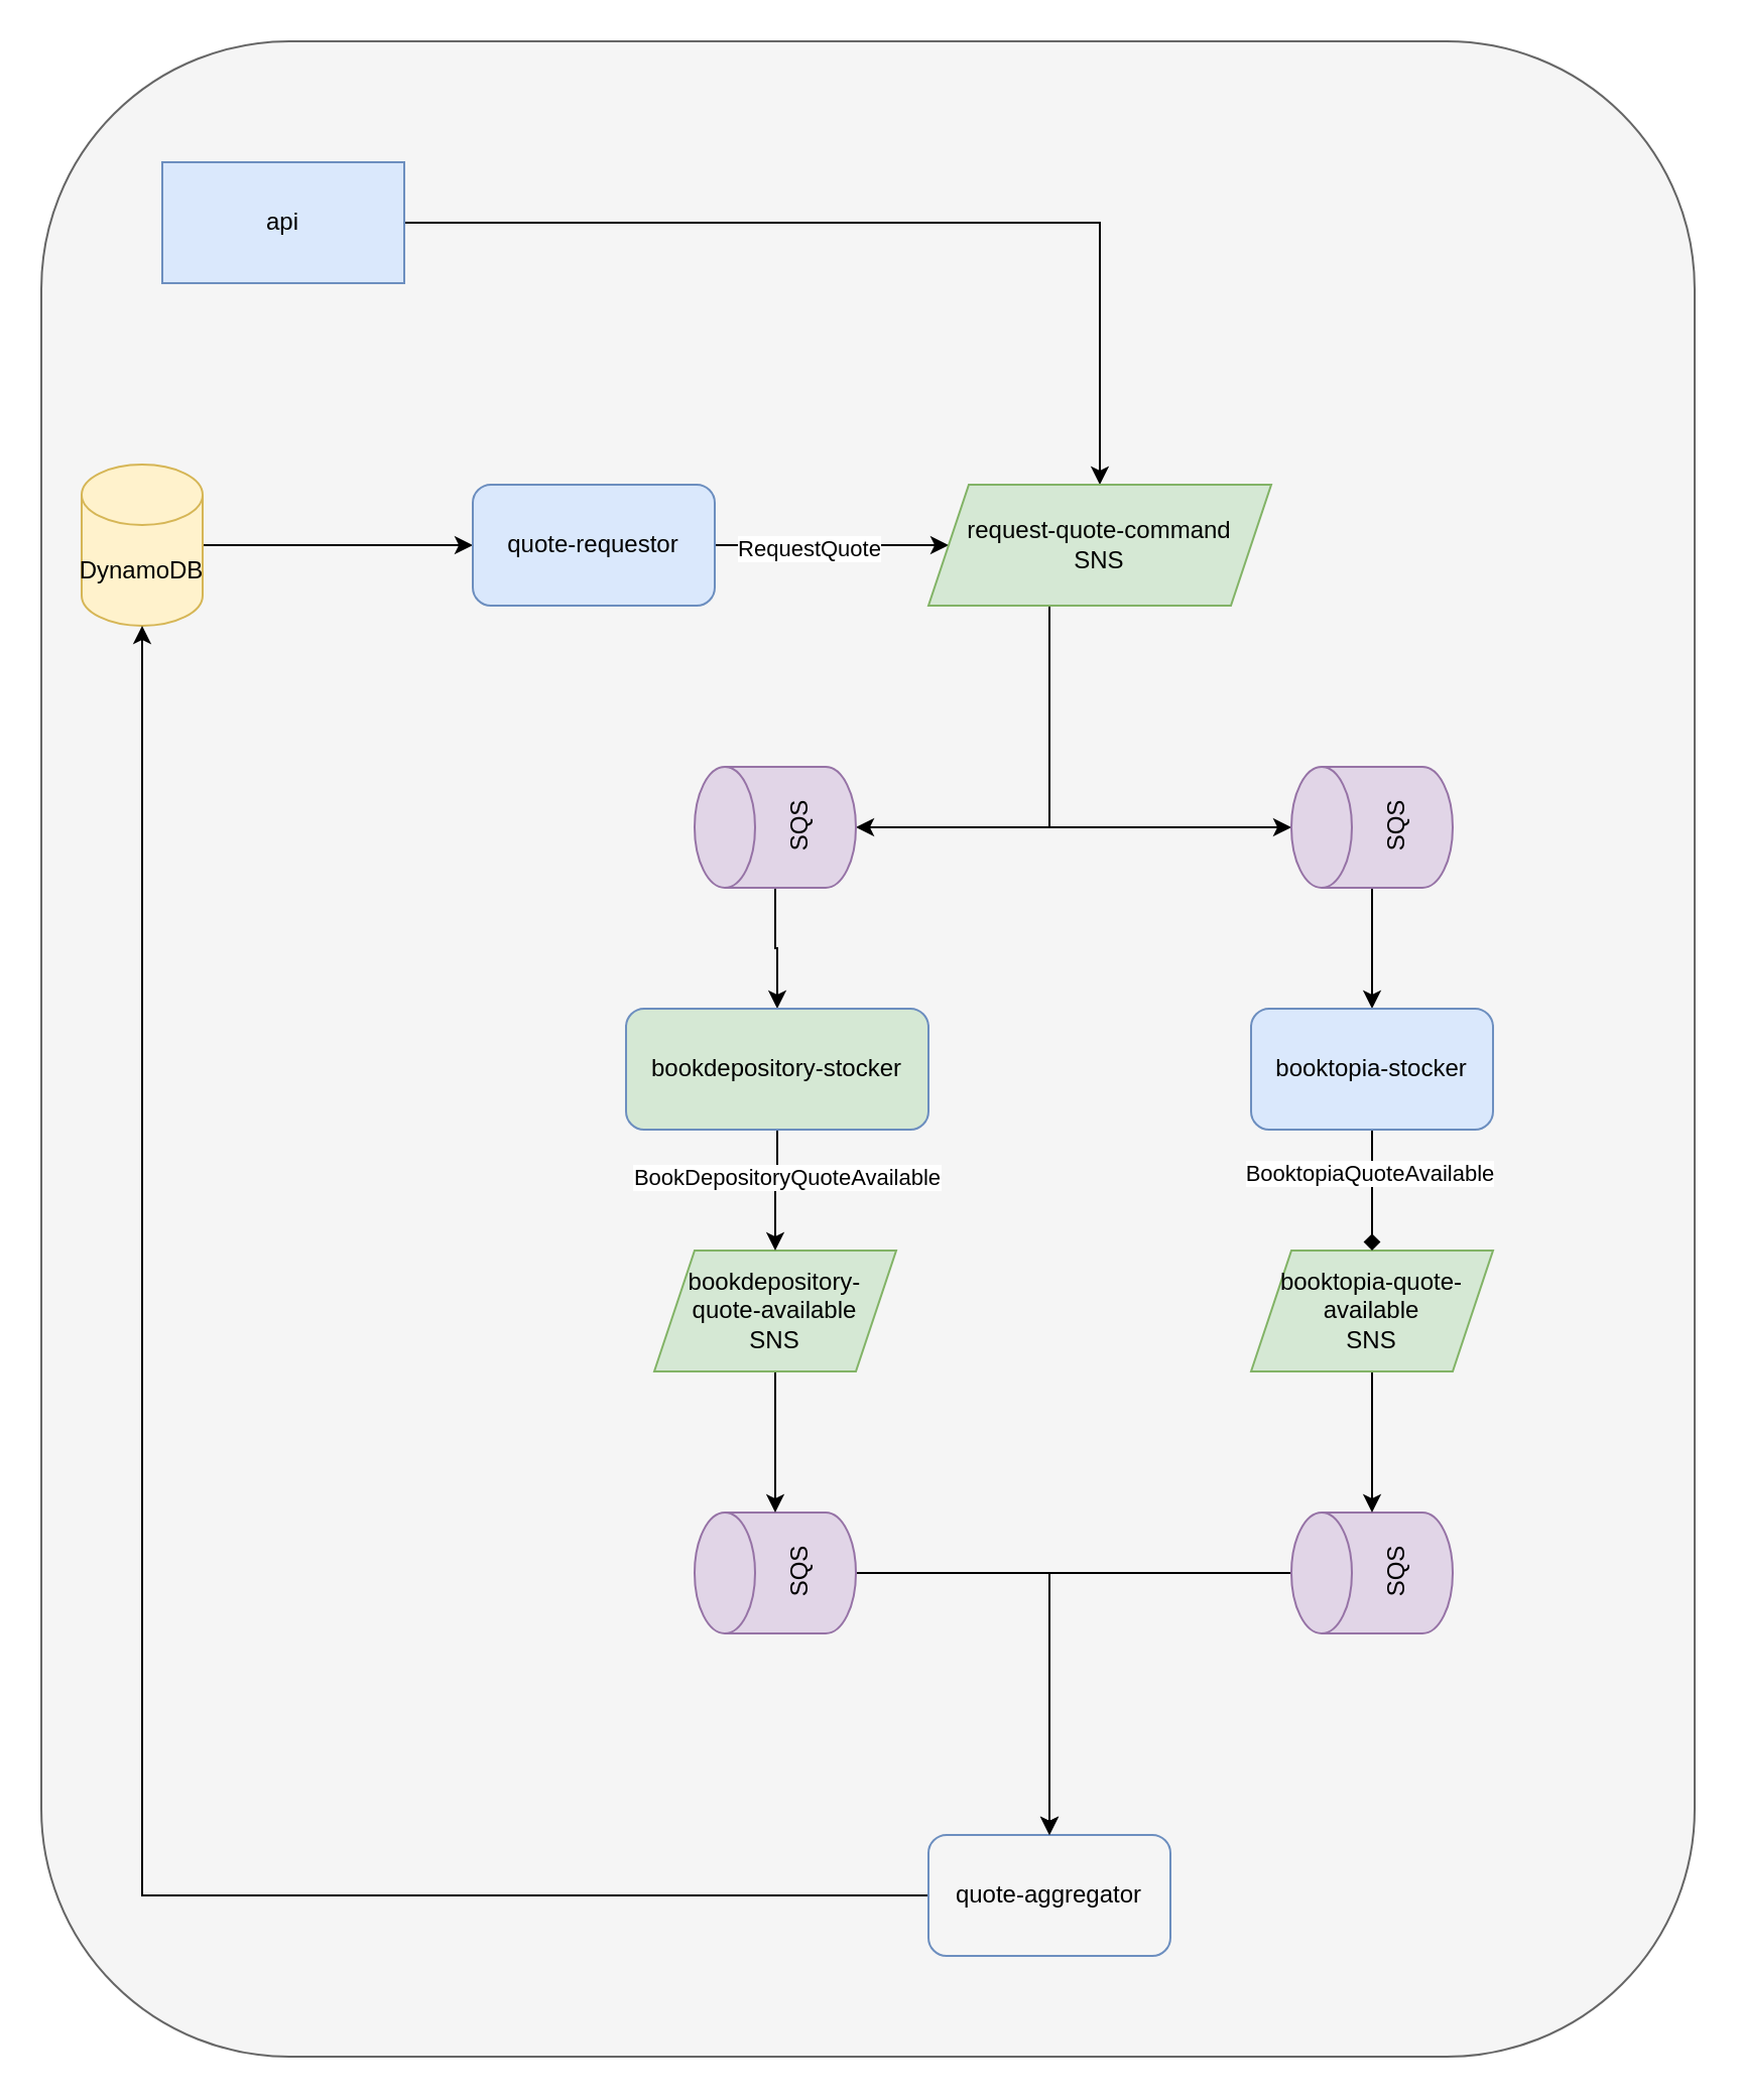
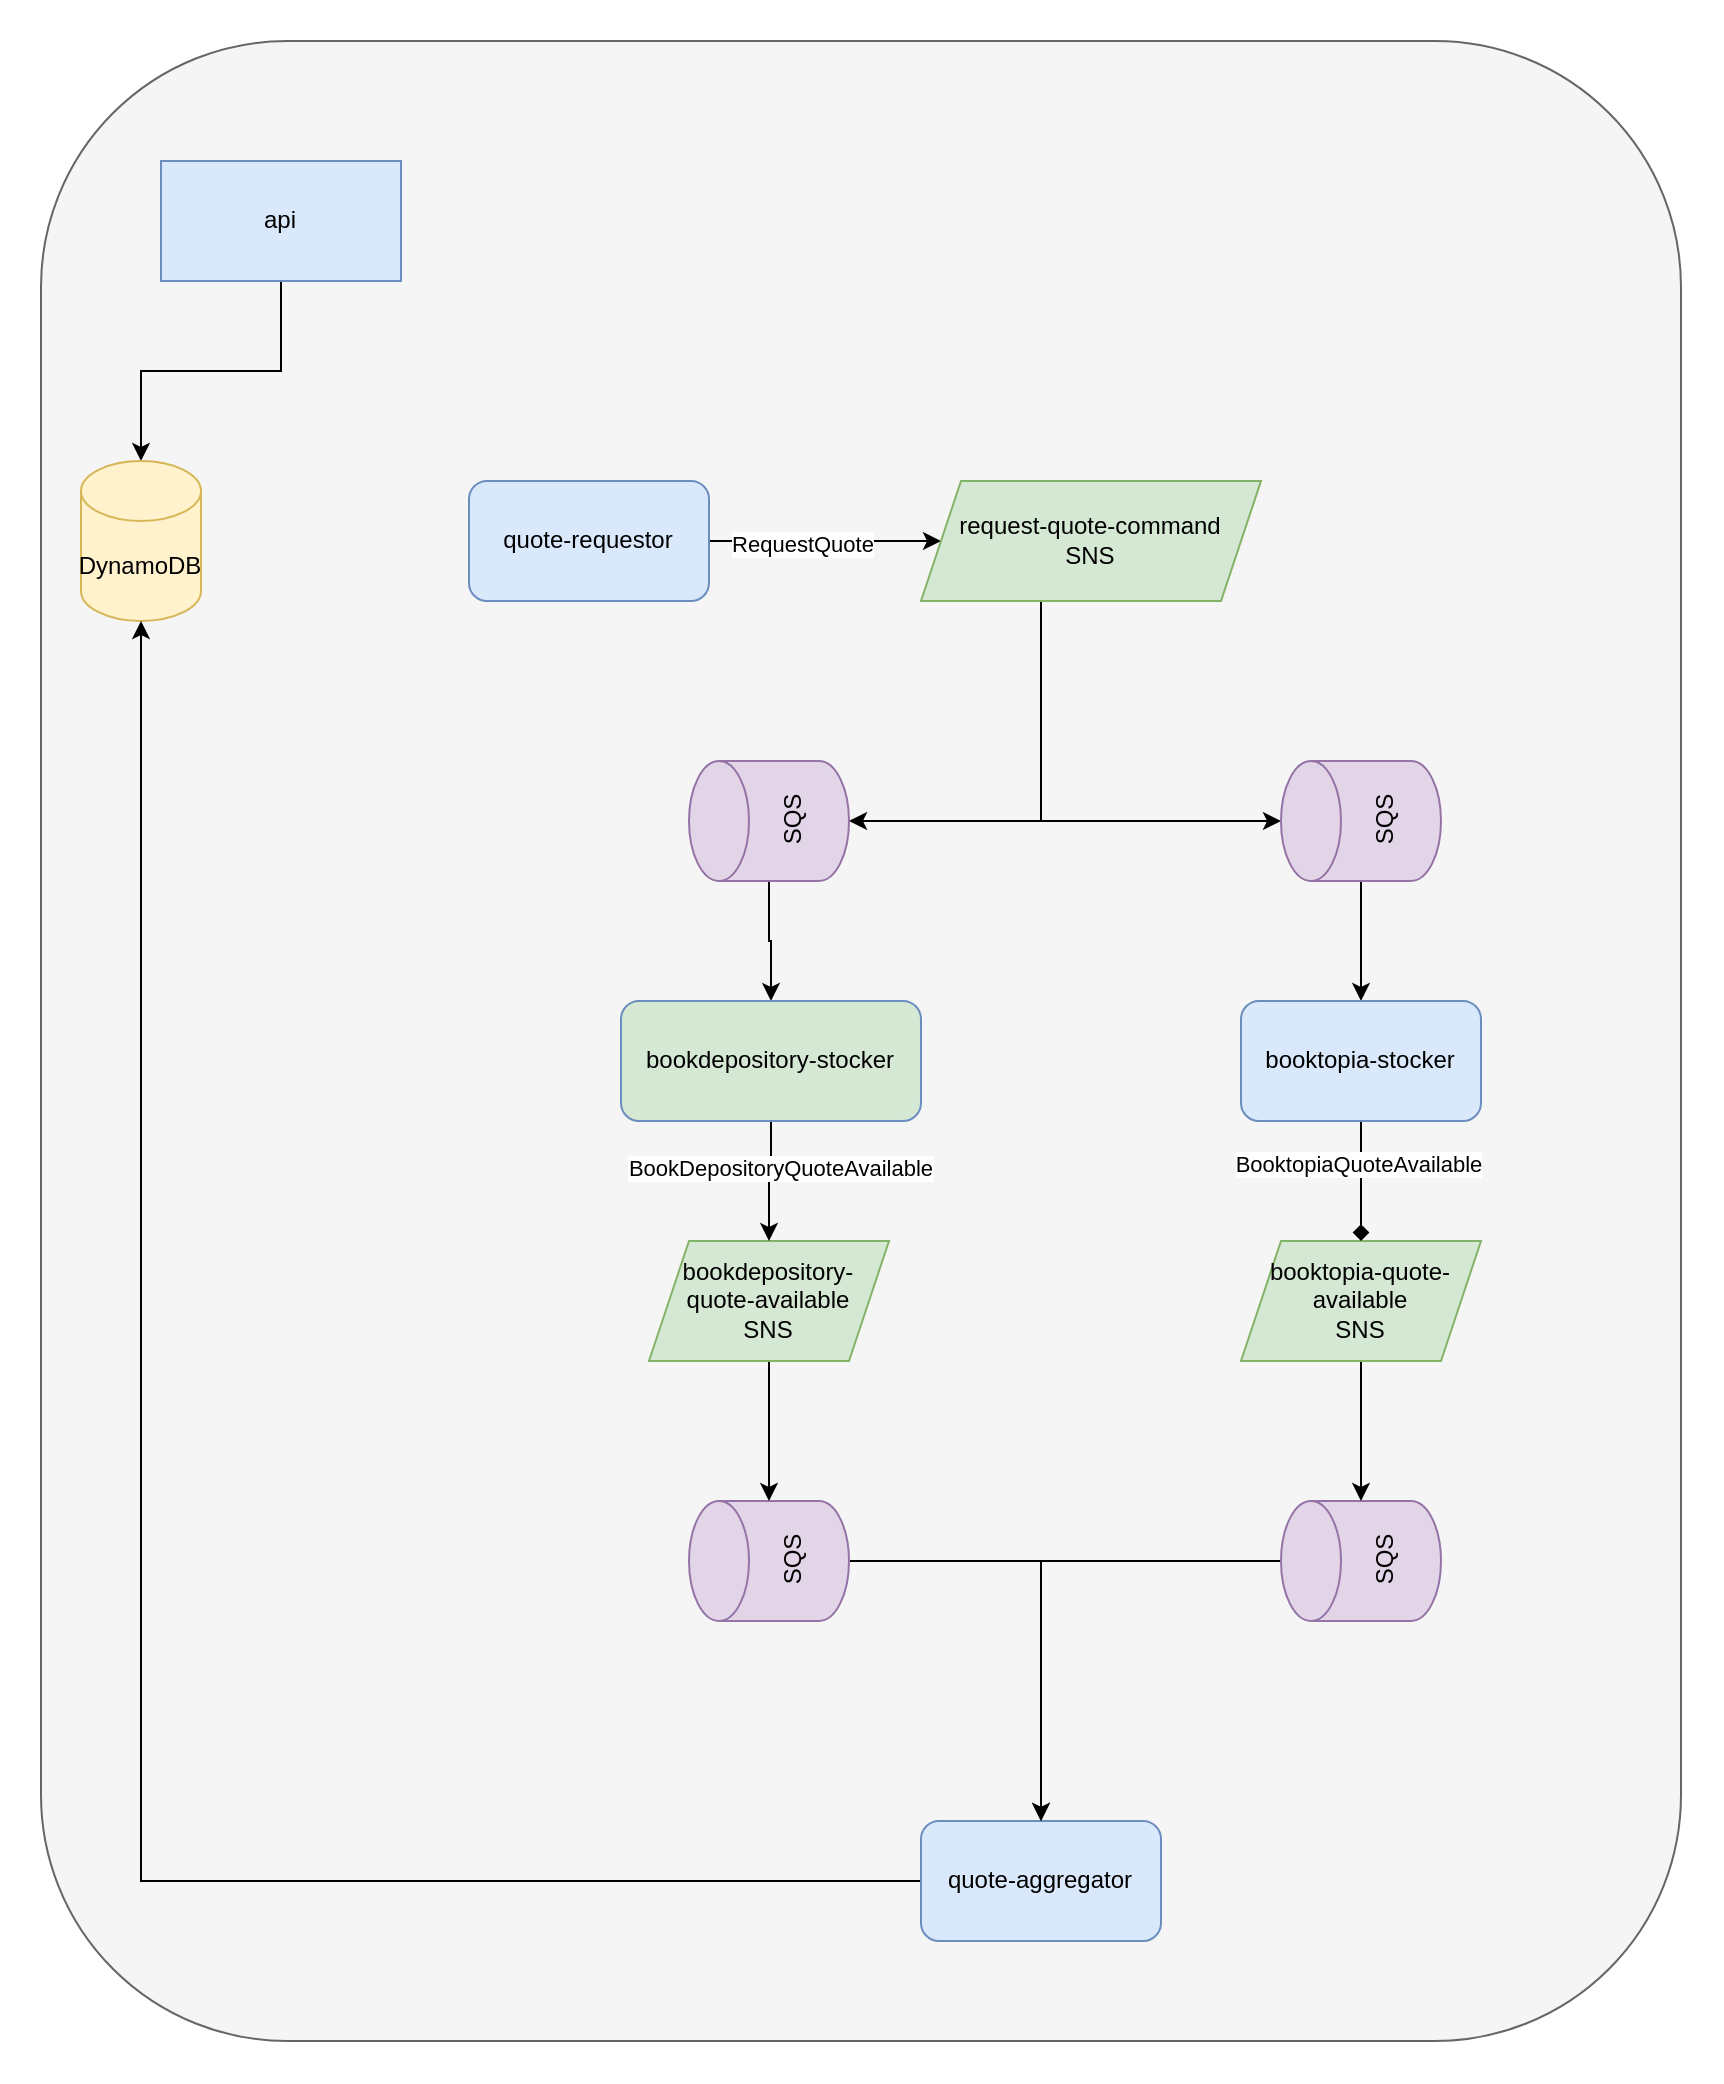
- <mxCell id="3" style="edgeStyle=orthogonalEdgeStyle;rounded=0;orthogonalLoop=1;jettySize=auto;html=1;" edge="1" parent="1" source="4" target="12"><mxGeometry relative="1" as="geometry" /></mxCell>
+ <mxCell id="3" style="edgeStyle=orthogonalEdgeStyle;rounded=0;orthogonalLoop=1;jettySize=auto;html=1;" edge="1" parent="1" source="4" target="6"><mxGeometry relative="1" as="geometry" /></mxCell>
- <mxCell id="5" style="edgeStyle=orthogonalEdgeStyle;rounded=0;orthogonalLoop=1;jettySize=auto;html=1;entryX=0;entryY=0.5;entryDx=0;entryDy=0;" edge="1" parent="1" source="6" target="9"><mxGeometry relative="1" as="geometry" /></mxCell>
- <mxCell id="18" value="quote-aggregator" style="rounded=1;whiteSpace=wrap;html=1;fillColor=#f5f5f5;strokeColor=#6c8ebf;" vertex="1" parent="1"><mxGeometry x="460" y="910" width="120" height="60" as="geometry" /></mxCell>
+ <mxCell id="18" value="quote-aggregator" style="rounded=1;whiteSpace=wrap;html=1;fillColor=#dae8fc;strokeColor=#6c8ebf;" vertex="1" parent="1"><mxGeometry x="460" y="910" width="120" height="60" as="geometry" /></mxCell>
